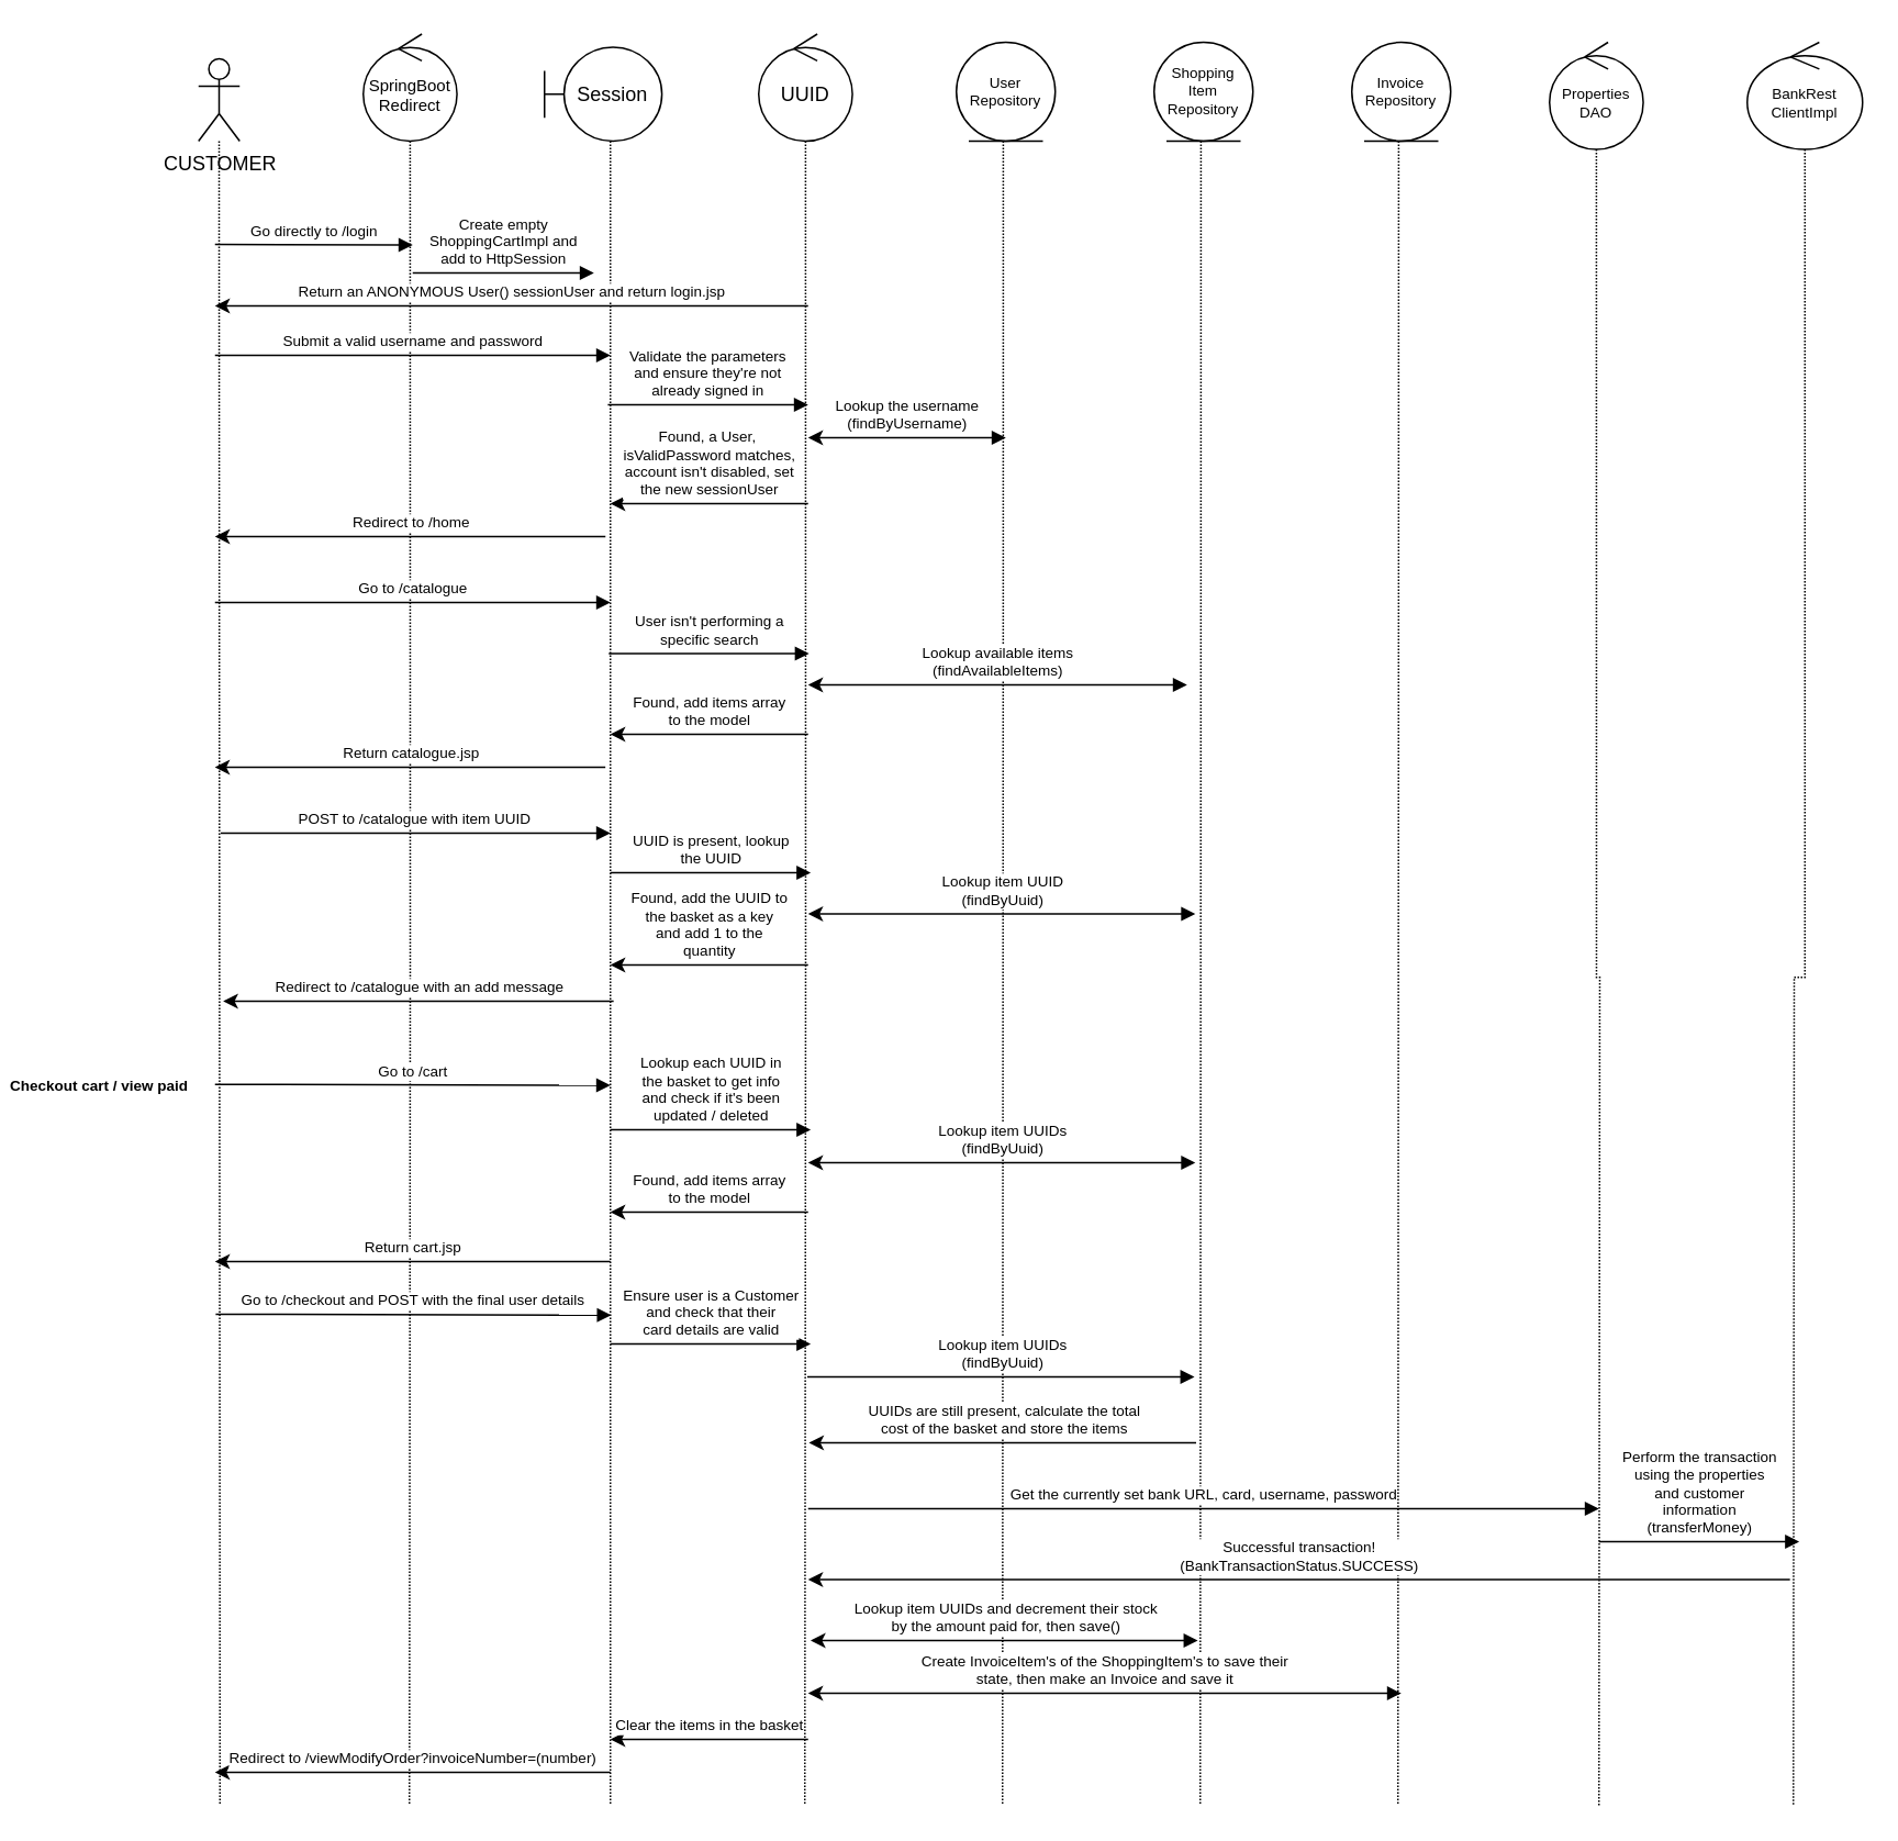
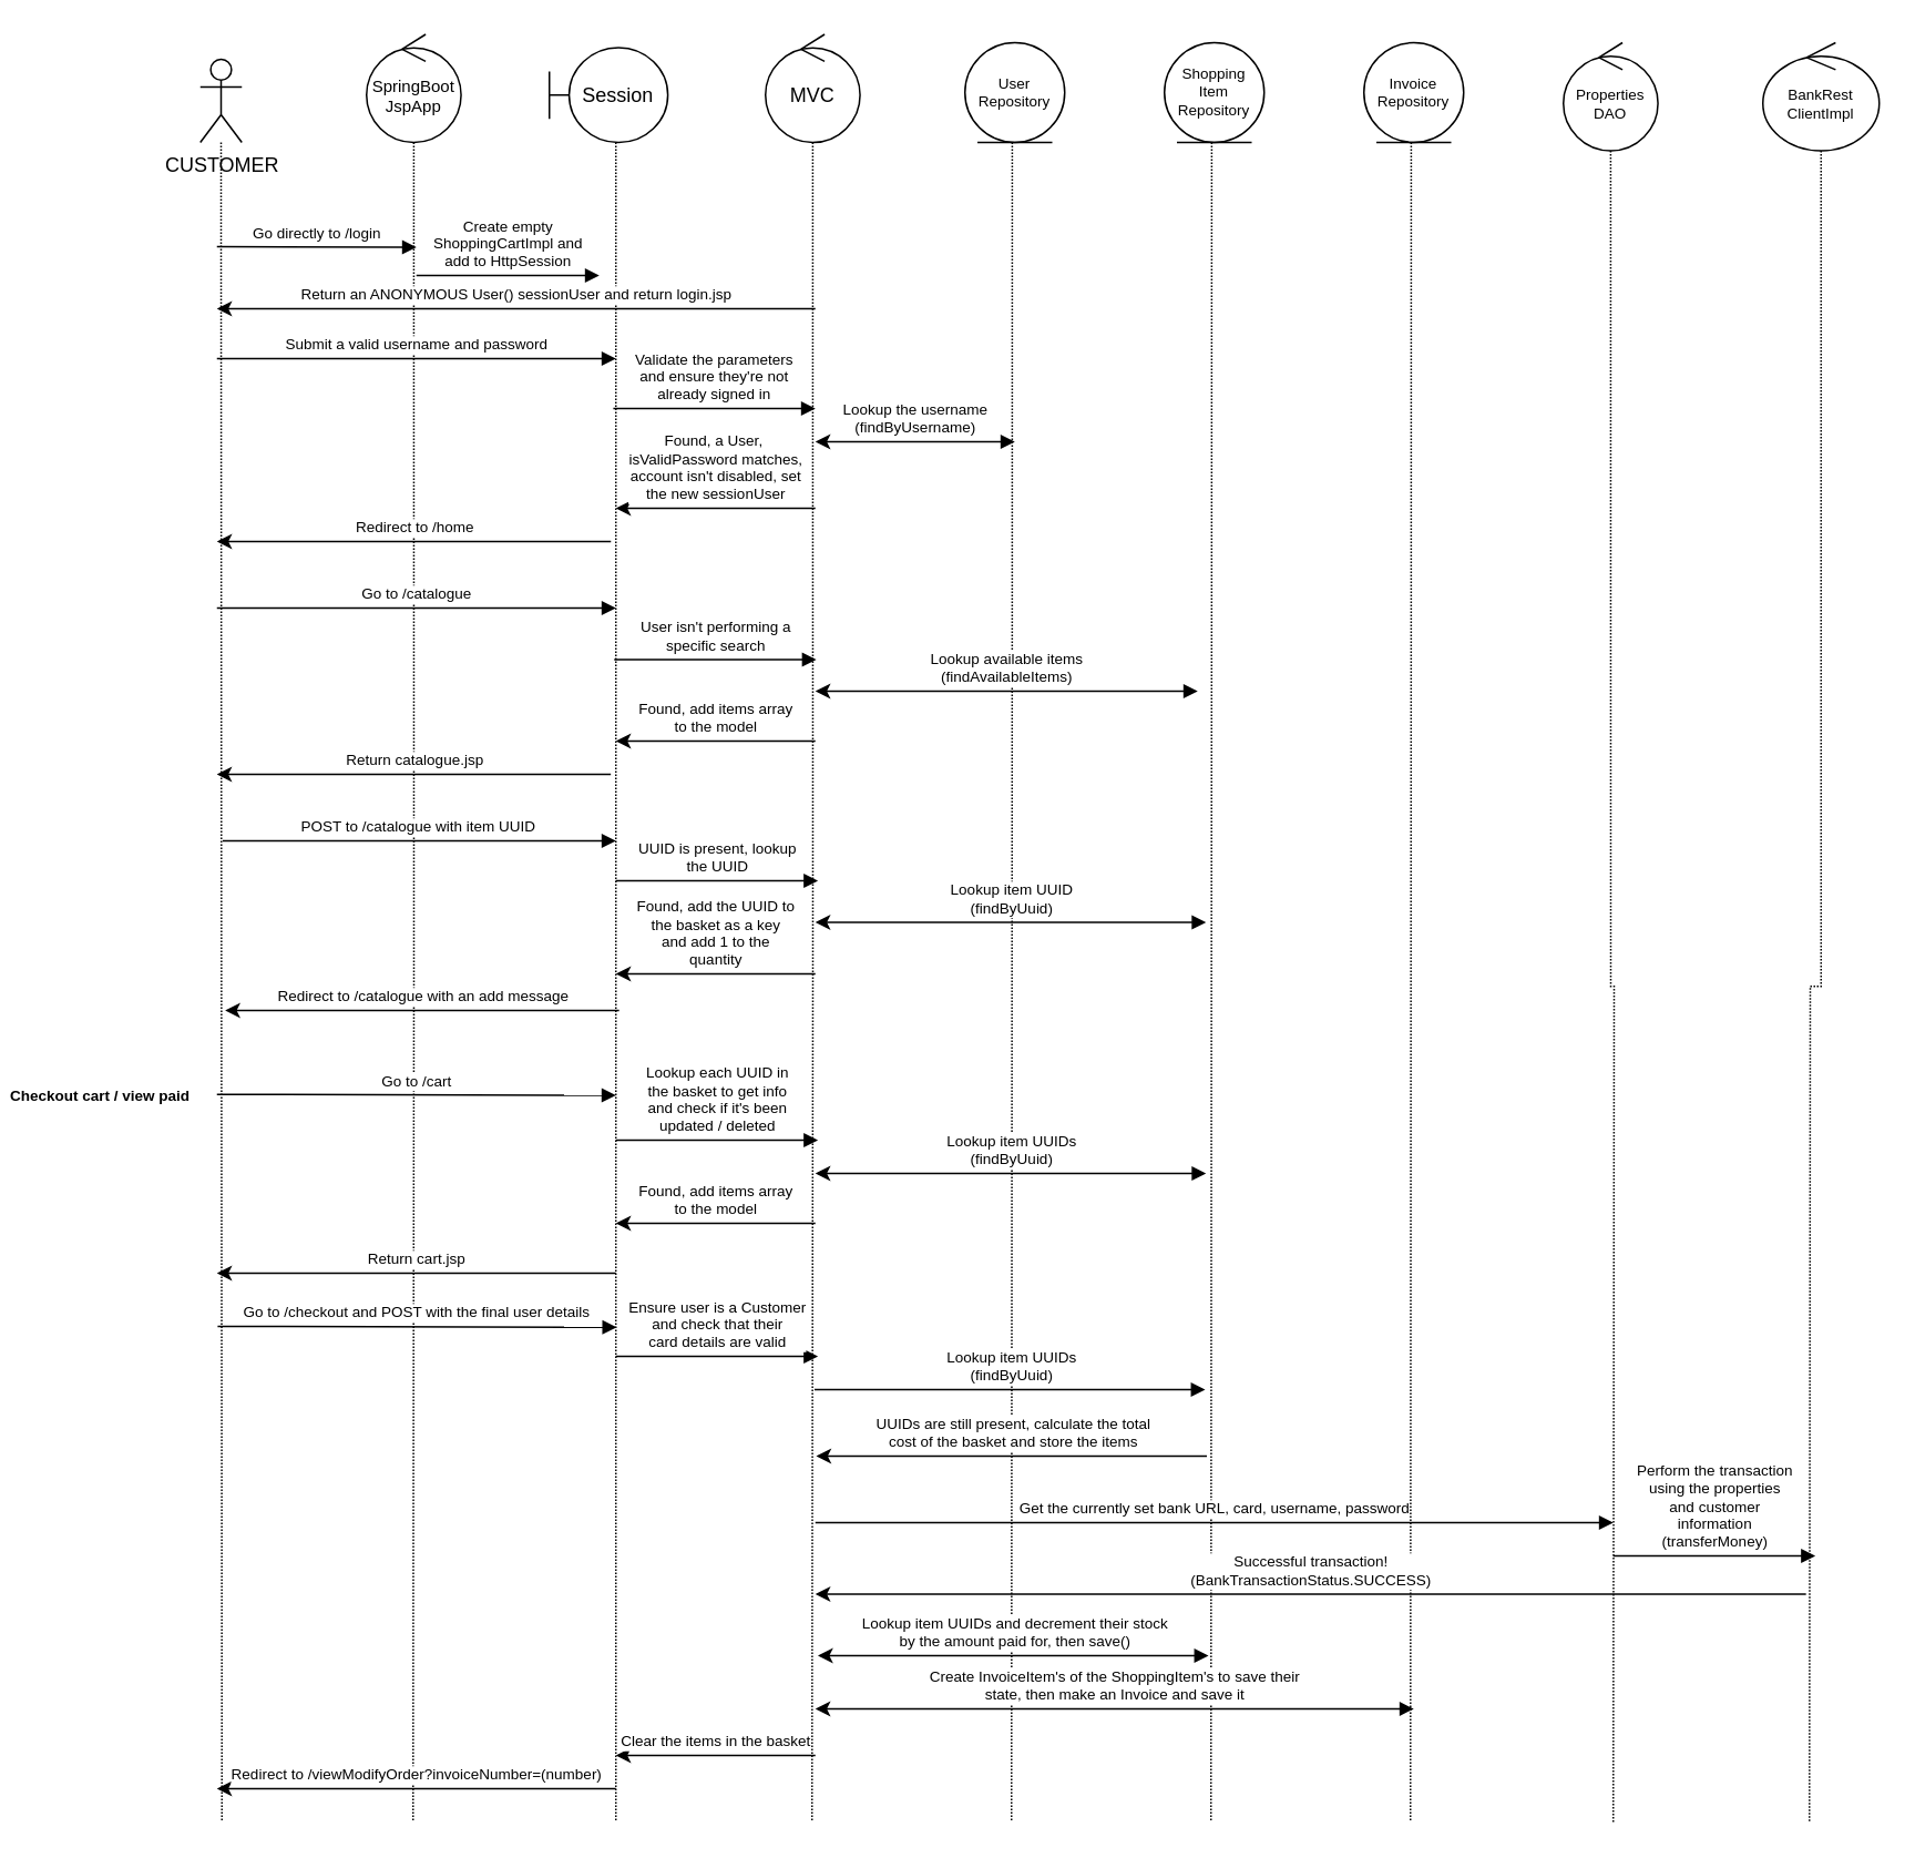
- <mxCell id="5" value="SpringBoot&lt;br&gt;Redirect" style="ellipse;shape=umlControl;whiteSpace=wrap;html=1;fontSize=10;" vertex="1" parent="1"><mxGeometry x="220" y="20" width="56.88" height="65" as="geometry" /></mxCell>
+ <mxCell id="5" value="SpringBoot&lt;br&gt;JspApp" style="ellipse;shape=umlControl;whiteSpace=wrap;html=1;fontSize=10;" vertex="1" parent="1"><mxGeometry x="220" y="20" width="56.88" height="65" as="geometry" /></mxCell>
- <mxCell id="9" value="UUID" style="ellipse;shape=umlControl;whiteSpace=wrap;html=1;" vertex="1" parent="1"><mxGeometry x="460" y="20" width="56.88" height="65" as="geometry" /></mxCell>
+ <mxCell id="9" value="MVC" style="ellipse;shape=umlControl;whiteSpace=wrap;html=1;" vertex="1" parent="1"><mxGeometry x="460" y="20" width="56.88" height="65" as="geometry" /></mxCell>
